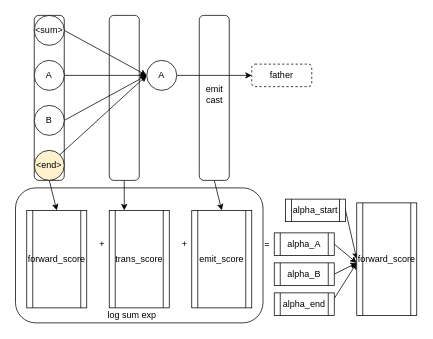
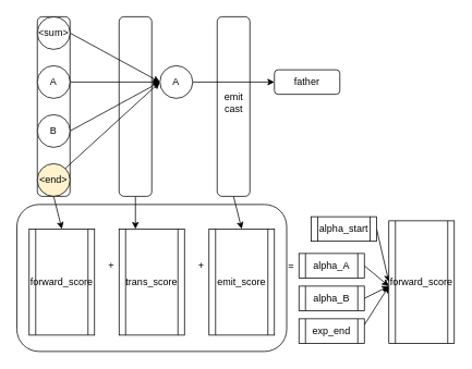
- <mxCell id="19" value="father" style="rounded=1;whiteSpace=wrap;html=1;dashed=1;" vertex="1" parent="1"><mxGeometry x="335" y="85" width="80" height="30" as="geometry" /></mxCell>
+ <mxCell id="19" value="father" style="rounded=1;whiteSpace=wrap;html=1;" vertex="1" parent="1"><mxGeometry x="335" y="85" width="80" height="30" as="geometry" /></mxCell>
- <mxCell id="34" value="alpha_end" style="shape=process;whiteSpace=wrap;html=1;backgroundOutline=1;" vertex="1" parent="1"><mxGeometry x="365" y="390" width="80" height="30" as="geometry" /></mxCell>
+ <mxCell id="34" value="exp_end" style="shape=process;whiteSpace=wrap;html=1;backgroundOutline=1;" vertex="1" parent="1"><mxGeometry x="365" y="390" width="80" height="30" as="geometry" /></mxCell>
- <mxCell id="35" value="log sum exp" style="text;html=1;align=center;verticalAlign=middle;resizable=0;points=[];autosize=1;strokeColor=none;fillColor=none;" vertex="1" parent="1"><mxGeometry x="135" y="410" width="80" height="20" as="geometry" /></mxCell>
